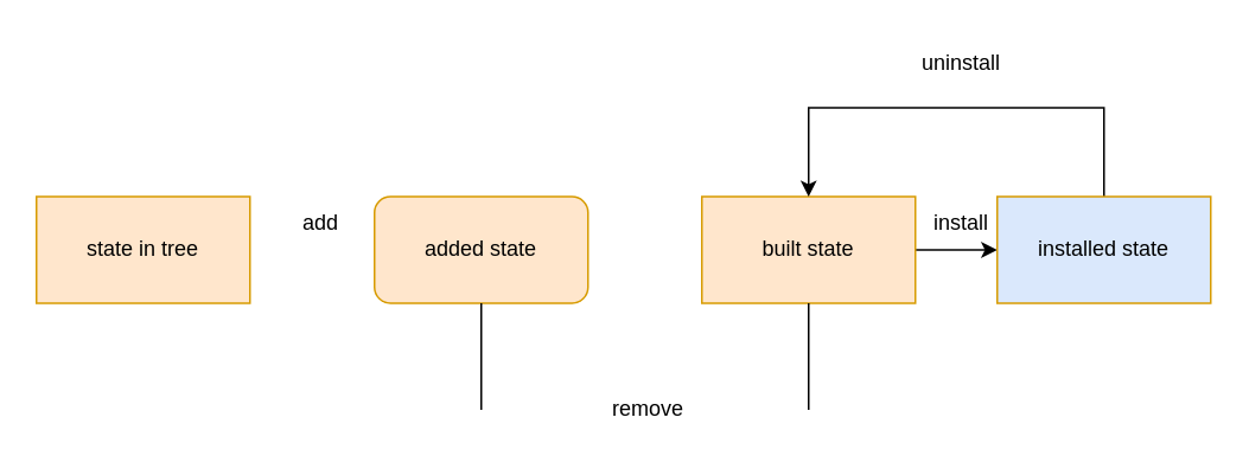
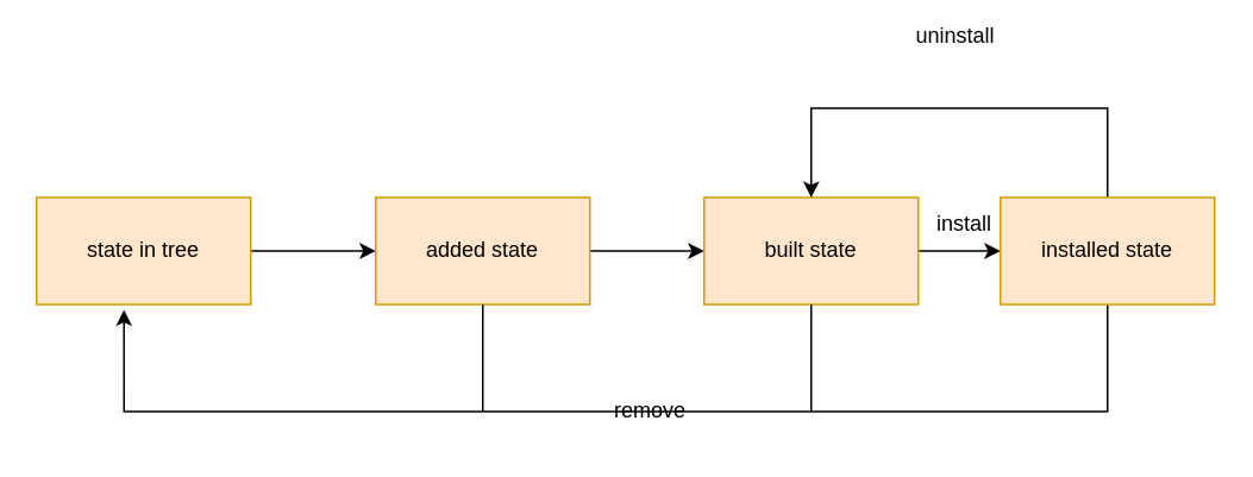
- <mxCell id="13" value="uninstall" style="text;html=1;strokeColor=none;fillColor=none;align=center;verticalAlign=middle;whiteSpace=wrap;rounded=0;" vertex="1" parent="1"><mxGeometry x="510" y="20" width="60" height="30" as="geometry" /></mxCell>
+ <mxCell id="13" value="uninstall" style="text;html=1;strokeColor=none;fillColor=none;align=center;verticalAlign=middle;whiteSpace=wrap;rounded=0;" vertex="1" parent="1"><mxGeometry x="505" y="5" width="60" height="30" as="geometry" /></mxCell>
- <mxCell id="11" value="add" style="text;html=1;strokeColor=none;fillColor=none;align=center;verticalAlign=middle;whiteSpace=wrap;rounded=0;" vertex="1" parent="1"><mxGeometry x="150" y="110" width="60" height="30" as="geometry" /></mxCell>
+ <mxCell id="2" style="edgeStyle=orthogonalEdgeStyle;rounded=0;orthogonalLoop=1;jettySize=auto;html=1;exitX=1;exitY=0.5;exitDx=0;exitDy=0;entryX=0;entryY=0.5;entryDx=0;entryDy=0;" edge="1" parent="1" source="3" target="5"><mxGeometry relative="1" as="geometry" /></mxCell>
- <mxCell id="5" value="added state" style="whiteSpace=wrap;html=1;fillColor=#ffe6cc;strokeColor=#d79b00;rounded=1;" vertex="1" parent="1"><mxGeometry x="210" y="110" width="120" height="60" as="geometry" /></mxCell>
+ <mxCell id="5" value="added state" style="rounded=0;whiteSpace=wrap;html=1;fillColor=#ffe6cc;strokeColor=#d79b00;" vertex="1" parent="1"><mxGeometry x="210" y="110" width="120" height="60" as="geometry" /></mxCell>
+ <mxCell id="4" style="edgeStyle=orthogonalEdgeStyle;rounded=0;orthogonalLoop=1;jettySize=auto;html=1;exitX=1;exitY=0.5;exitDx=0;exitDy=0;entryX=0;entryY=0.5;entryDx=0;entryDy=0;" edge="1" parent="1" source="5" target="7"><mxGeometry relative="1" as="geometry" /></mxCell>
- <mxCell id="10" value="installed state" style="rounded=0;whiteSpace=wrap;html=1;fillColor=#dae8fc;strokeColor=#d79b00;" vertex="1" parent="1"><mxGeometry x="560" y="110" width="120" height="60" as="geometry" /></mxCell>
+ <mxCell id="10" value="installed state" style="rounded=0;whiteSpace=wrap;html=1;fillColor=#ffe6cc;strokeColor=#d79b00;" vertex="1" parent="1"><mxGeometry x="560" y="110" width="120" height="60" as="geometry" /></mxCell>
+ <mxCell id="8" style="edgeStyle=orthogonalEdgeStyle;rounded=0;orthogonalLoop=1;jettySize=auto;html=1;exitX=0.5;exitY=1;exitDx=0;exitDy=0;entryX=0.408;entryY=1.05;entryDx=0;entryDy=0;entryPerimeter=0;" edge="1" parent="1" source="10" target="3"><mxGeometry relative="1" as="geometry"><mxPoint x="70" y="320" as="targetPoint" /><Array as="points"><mxPoint x="620" y="230" /><mxPoint x="69" y="230" /></Array></mxGeometry></mxCell>
